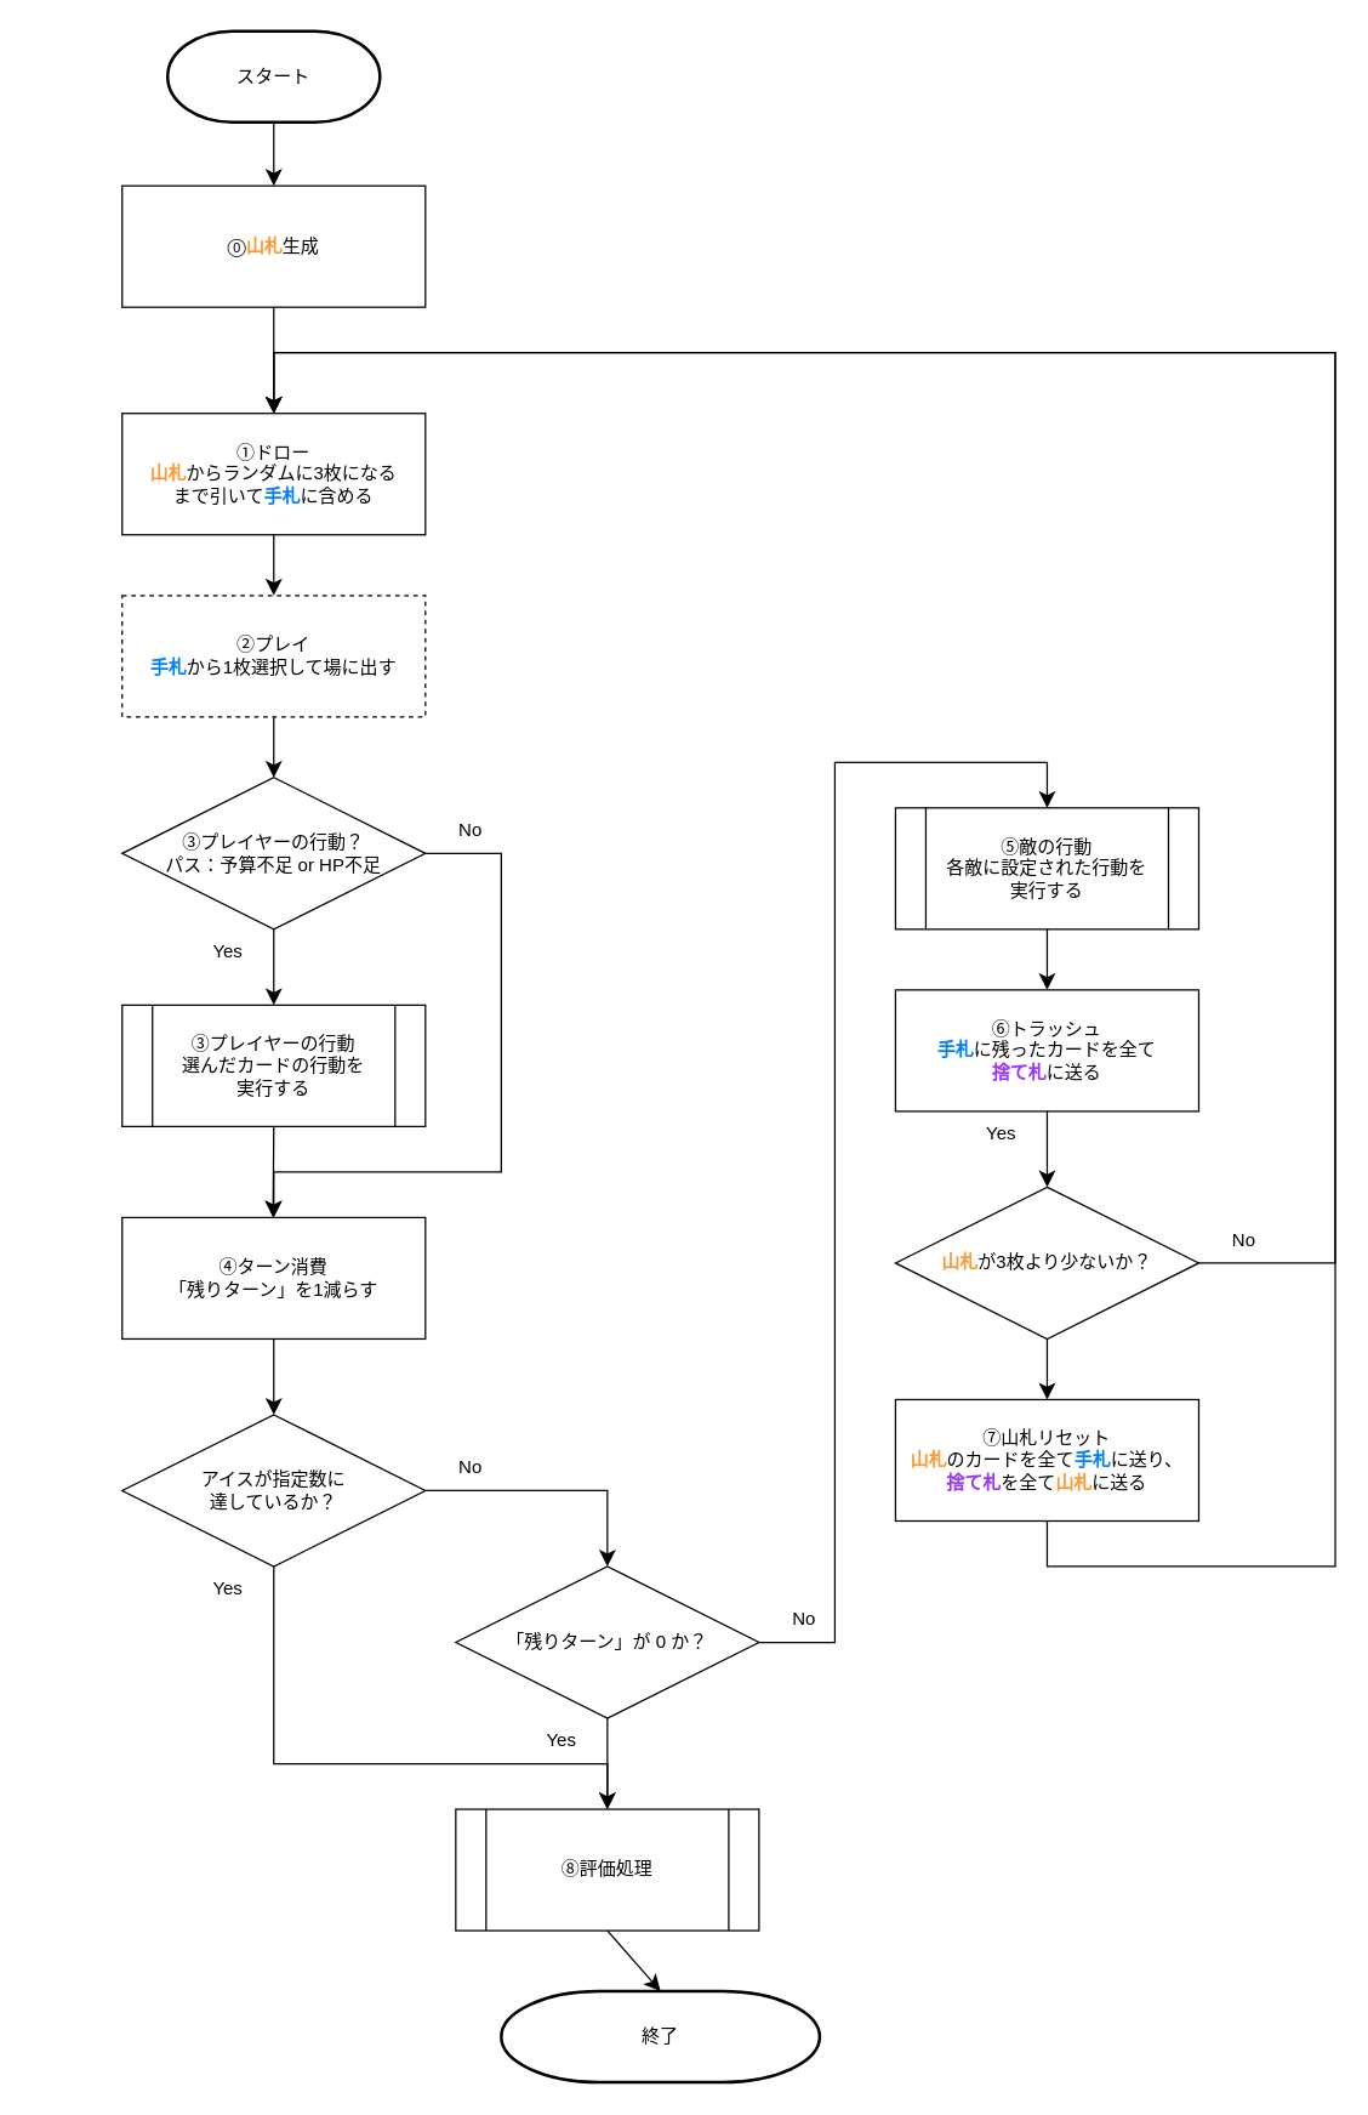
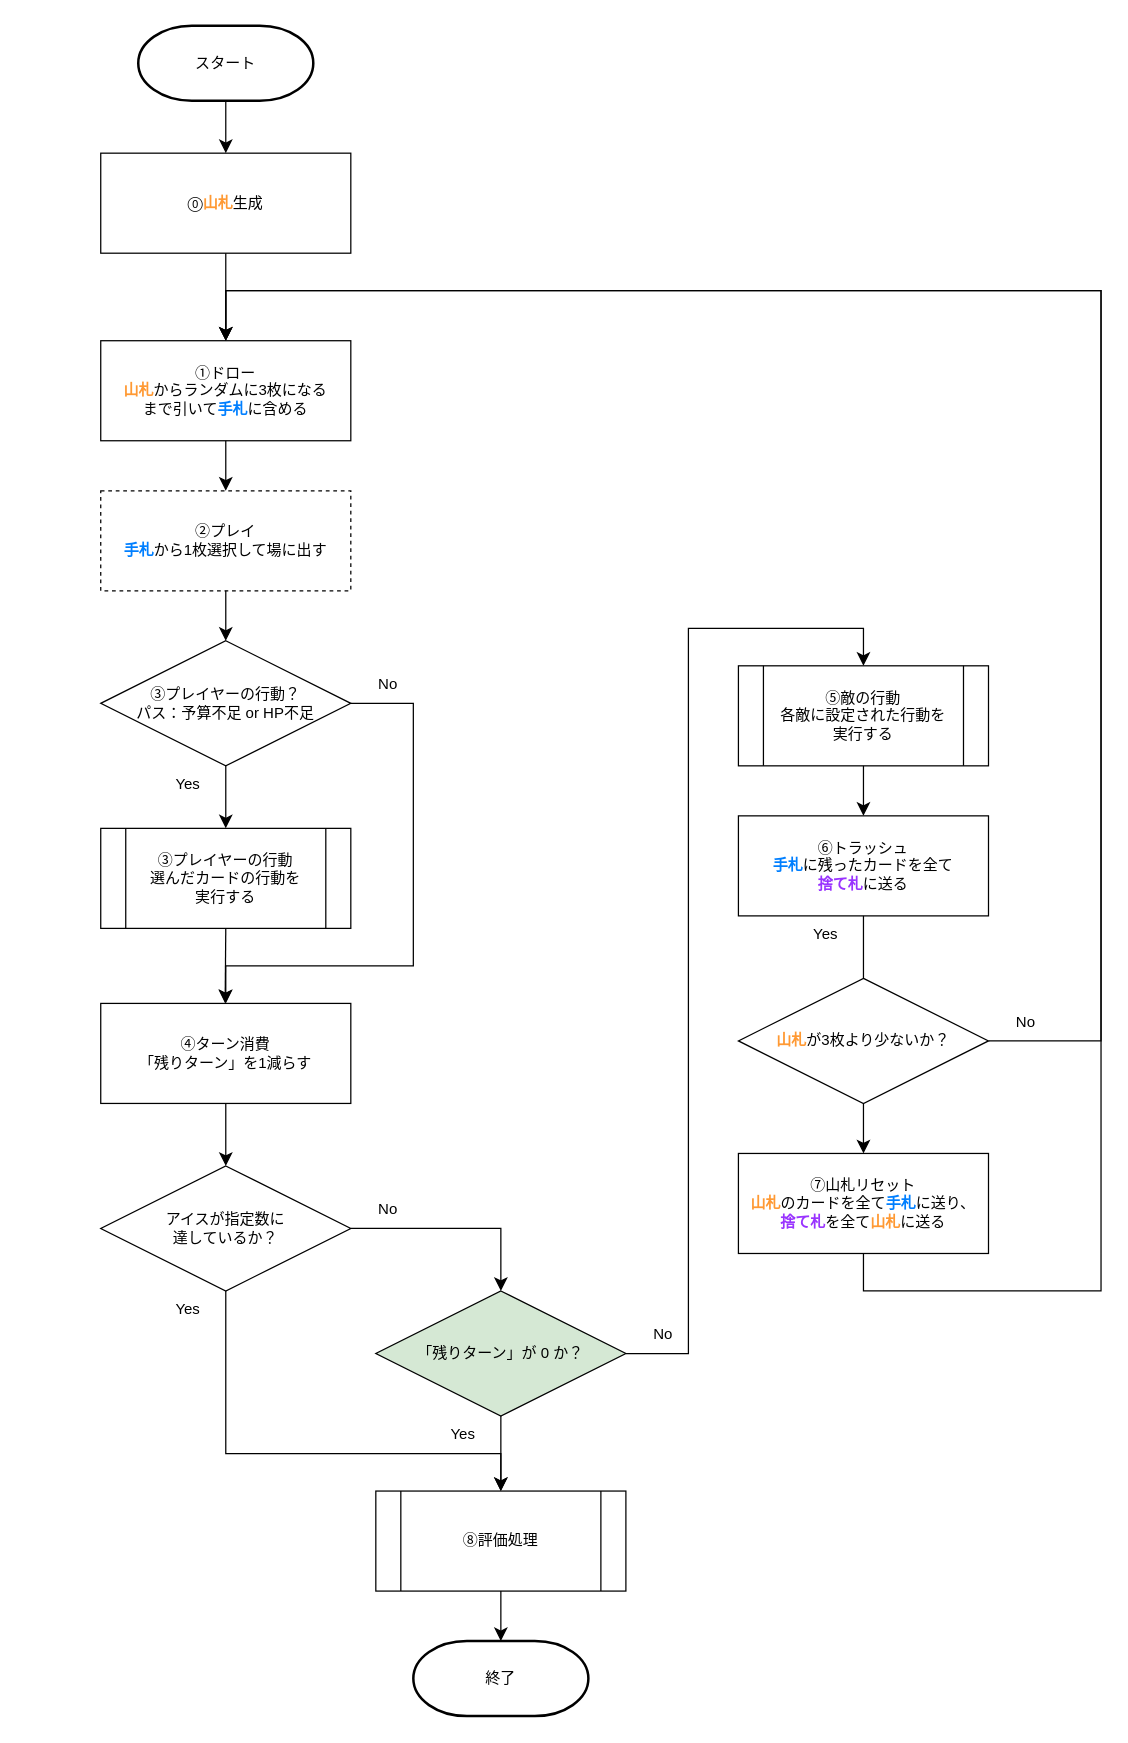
- <mxCell id="29" value="" style="endArrow=classic;html=1;rounded=0;fontSize=12;startSize=8;endSize=8;curved=1;exitX=0.5;exitY=1;exitDx=0;exitDy=0;entryX=0.5;entryY=0;entryDx=0;entryDy=0;" parent="1" source="24" target="26" edge="1"><mxGeometry width="50" height="50" relative="1" as="geometry"><mxPoint x="830" y="632" as="sourcePoint" /><mxPoint x="830" y="672" as="targetPoint" /></mxGeometry></mxCell>
+ <mxCell id="29" value="" style="endArrow=none;html=1;rounded=0;fontSize=12;startSize=8;endSize=8;curved=1;exitX=0.5;exitY=1;exitDx=0;exitDy=0;entryX=0.5;entryY=0;entryDx=0;entryDy=0;" parent="1" source="24" target="26" edge="1"><mxGeometry width="50" height="50" relative="1" as="geometry"><mxPoint x="830" y="632" as="sourcePoint" /><mxPoint x="830" y="672" as="targetPoint" /></mxGeometry></mxCell>
- <mxCell id="22" value="&lt;div&gt;「残りターン」が 0 か？&lt;/div&gt;" style="rhombus;whiteSpace=wrap;html=1;" parent="1" vertex="1"><mxGeometry x="300" y="1032" width="200" height="100" as="geometry" /></mxCell>
+ <mxCell id="22" value="&lt;div&gt;「残りターン」が 0 か？&lt;/div&gt;" style="rhombus;whiteSpace=wrap;html=1;fillColor=#d5e8d4;" parent="1" vertex="1"><mxGeometry x="300" y="1032" width="200" height="100" as="geometry" /></mxCell>
- <mxCell id="33" value="終了" style="strokeWidth=2;html=1;shape=mxgraph.flowchart.terminator;whiteSpace=wrap;" parent="1" vertex="1"><mxGeometry x="330" y="1312" width="210" height="60" as="geometry" /></mxCell>
+ <mxCell id="33" value="終了" style="strokeWidth=2;html=1;shape=mxgraph.flowchart.terminator;whiteSpace=wrap;" parent="1" vertex="1"><mxGeometry x="330" y="1312" width="140" height="60" as="geometry" /></mxCell>
